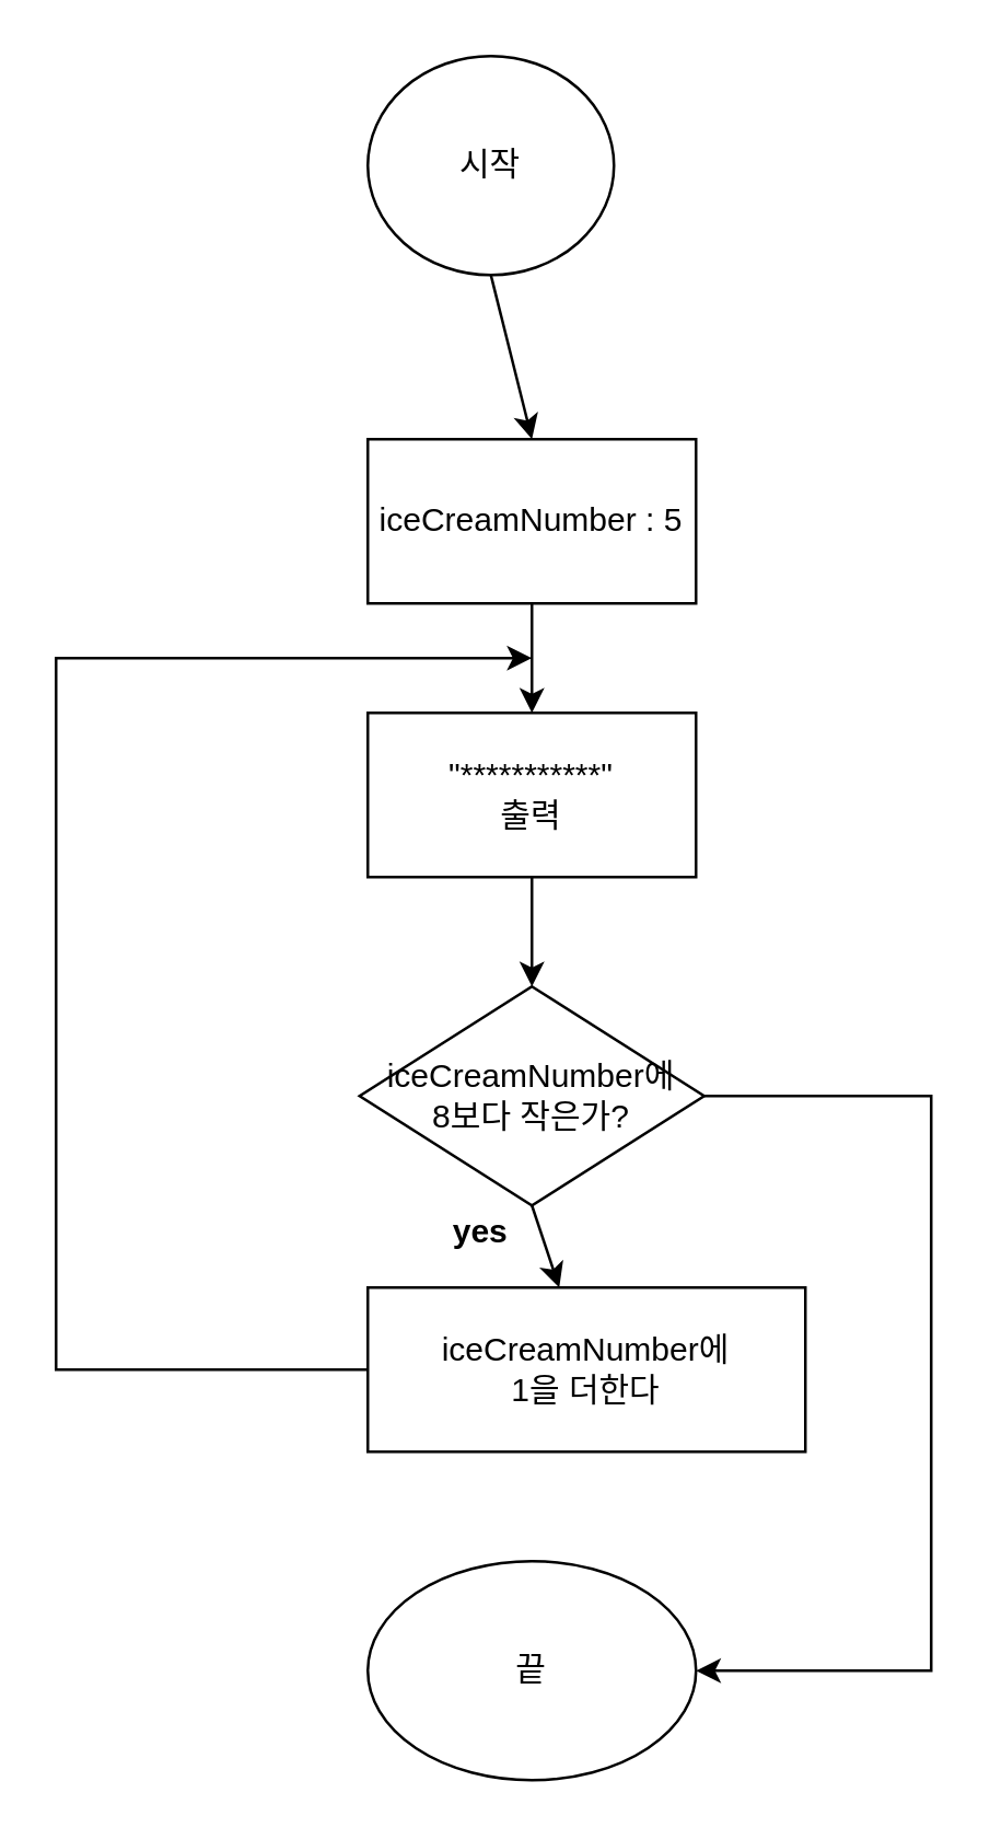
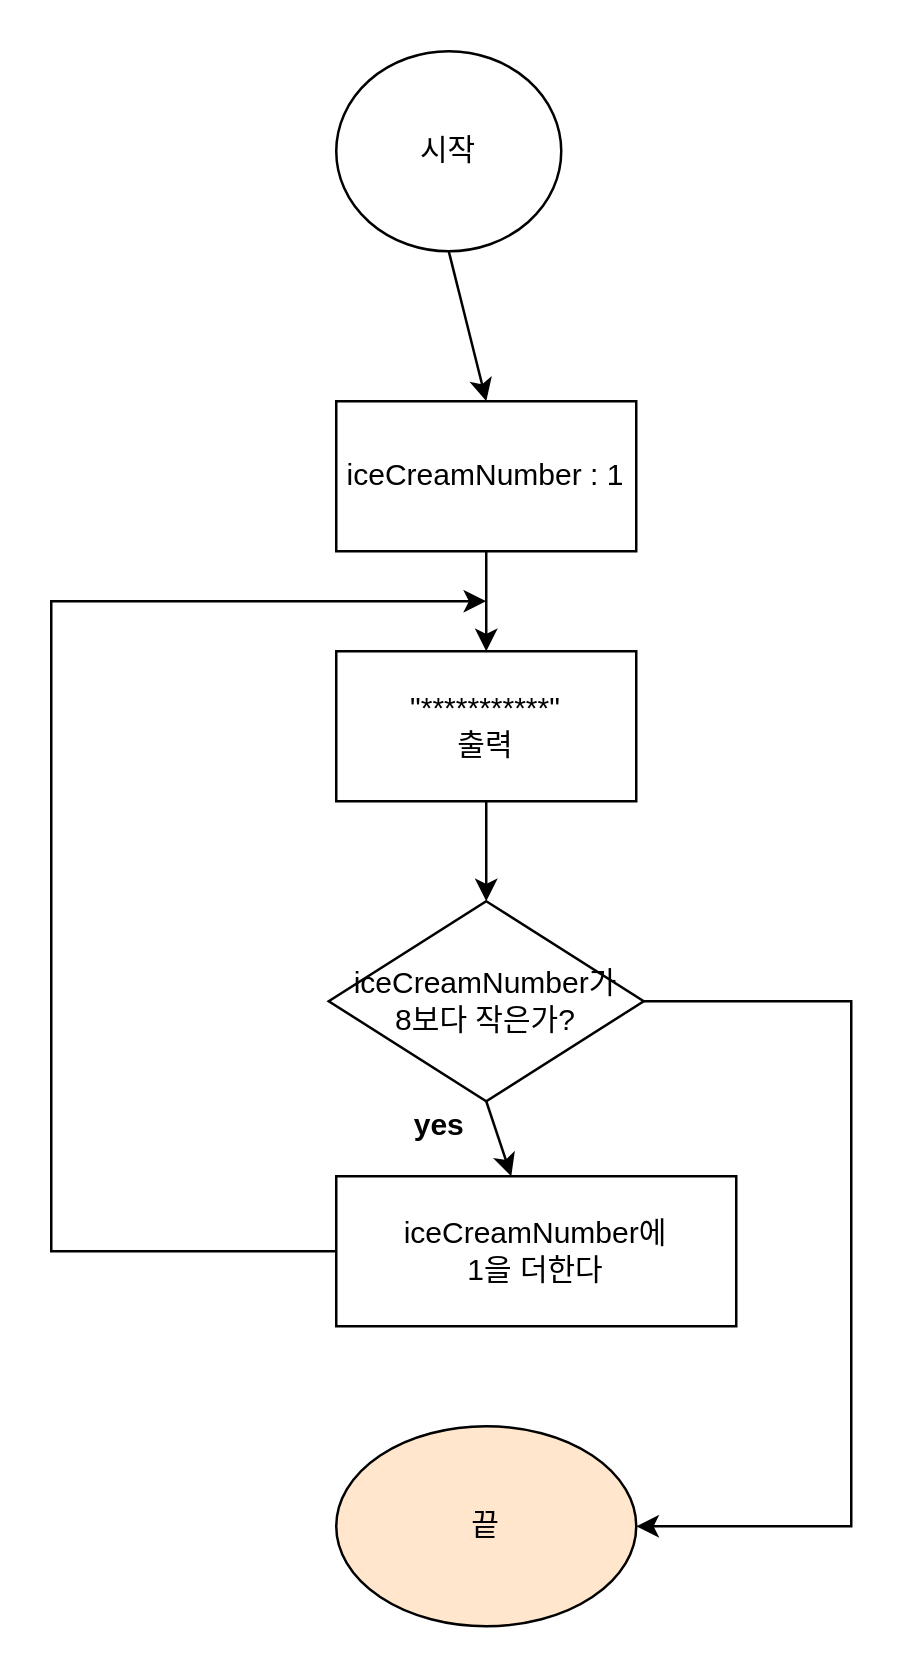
- <mxCell id="3" value="iceCreamNumber : 5" style="rounded=0;whiteSpace=wrap;html=1;" vertex="1" parent="1"><mxGeometry x="134" y="160" width="120" height="60" as="geometry" /></mxCell>
+ <mxCell id="3" value="iceCreamNumber : 1" style="rounded=0;whiteSpace=wrap;html=1;" vertex="1" parent="1"><mxGeometry x="134" y="160" width="120" height="60" as="geometry" /></mxCell>
- <mxCell id="5" value="iceCreamNumber에&lt;br&gt;8보다 작은가?" style="rhombus;whiteSpace=wrap;html=1;" vertex="1" parent="1"><mxGeometry x="131" y="360" width="126" height="80" as="geometry" /></mxCell>
+ <mxCell id="5" value="iceCreamNumber가&lt;br&gt;8보다 작은가?" style="rhombus;whiteSpace=wrap;html=1;" vertex="1" parent="1"><mxGeometry x="131" y="360" width="126" height="80" as="geometry" /></mxCell>
- <mxCell id="7" value="끝" style="ellipse;whiteSpace=wrap;html=1;" vertex="1" parent="1"><mxGeometry x="134" y="570" width="120" height="80" as="geometry" /></mxCell>
+ <mxCell id="7" value="끝" style="ellipse;whiteSpace=wrap;html=1;fillColor=#ffe6cc;" vertex="1" parent="1"><mxGeometry x="134" y="570" width="120" height="80" as="geometry" /></mxCell>
